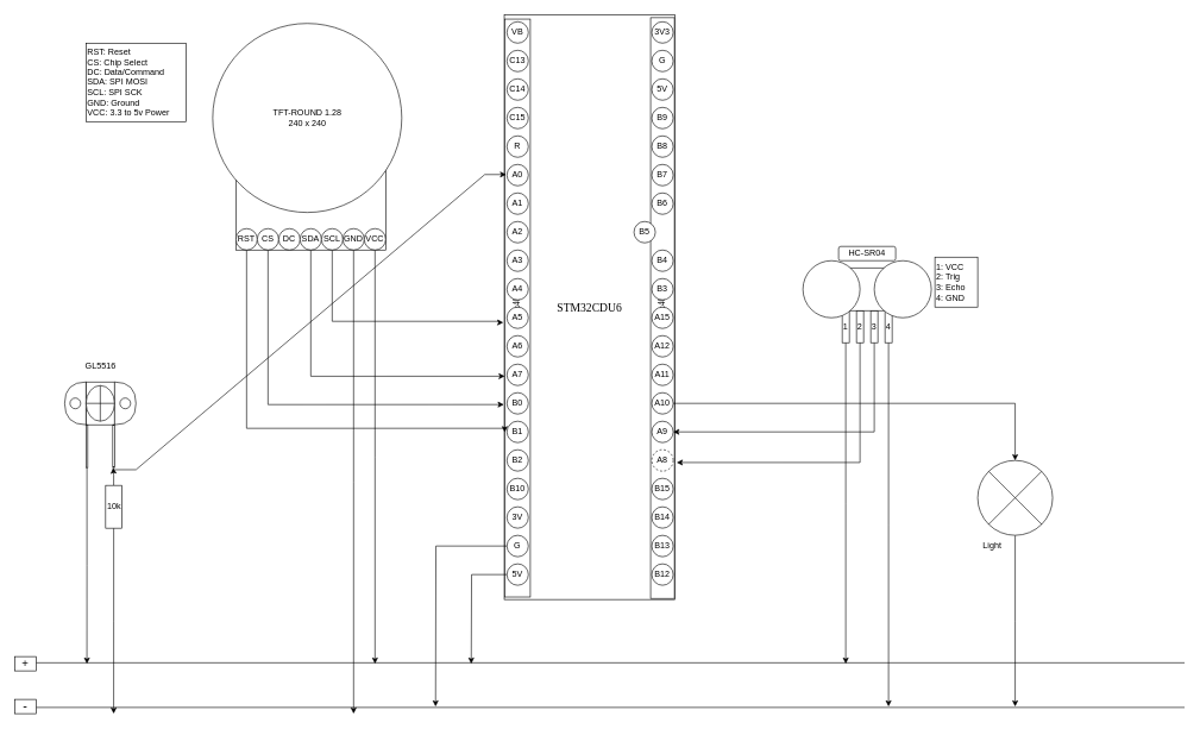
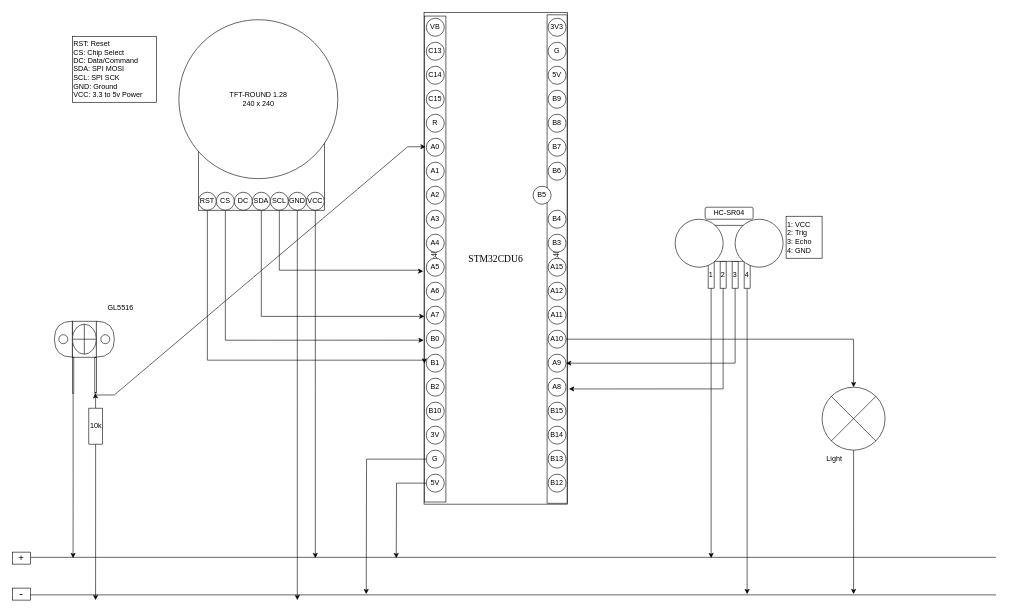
- <mxCell id="96" value="GL5516" style="text;html=1;align=center;verticalAlign=middle;resizable=0;points=[];autosize=1;strokeColor=none;fillColor=none;" vertex="1" parent="1"><mxGeometry x="105" y="498" width="70" height="30" as="geometry" /></mxCell>
+ <mxCell id="96" value="GL5516" style="text;html=1;align=center;verticalAlign=middle;resizable=0;points=[];autosize=1;strokeColor=none;fillColor=none;" vertex="1" parent="1"><mxGeometry x="165" y="498" width="70" height="30" as="geometry" /></mxCell>
- <mxCell id="43" value="A8" style="ellipse;whiteSpace=wrap;html=1;aspect=fixed;dashed=1;" vertex="1" parent="1"><mxGeometry x="913.15" y="630" width="30" height="30" as="geometry" /></mxCell>
+ <mxCell id="43" value="A8" style="ellipse;whiteSpace=wrap;html=1;aspect=fixed;" vertex="1" parent="1"><mxGeometry x="913.15" y="630" width="30" height="30" as="geometry" /></mxCell>
